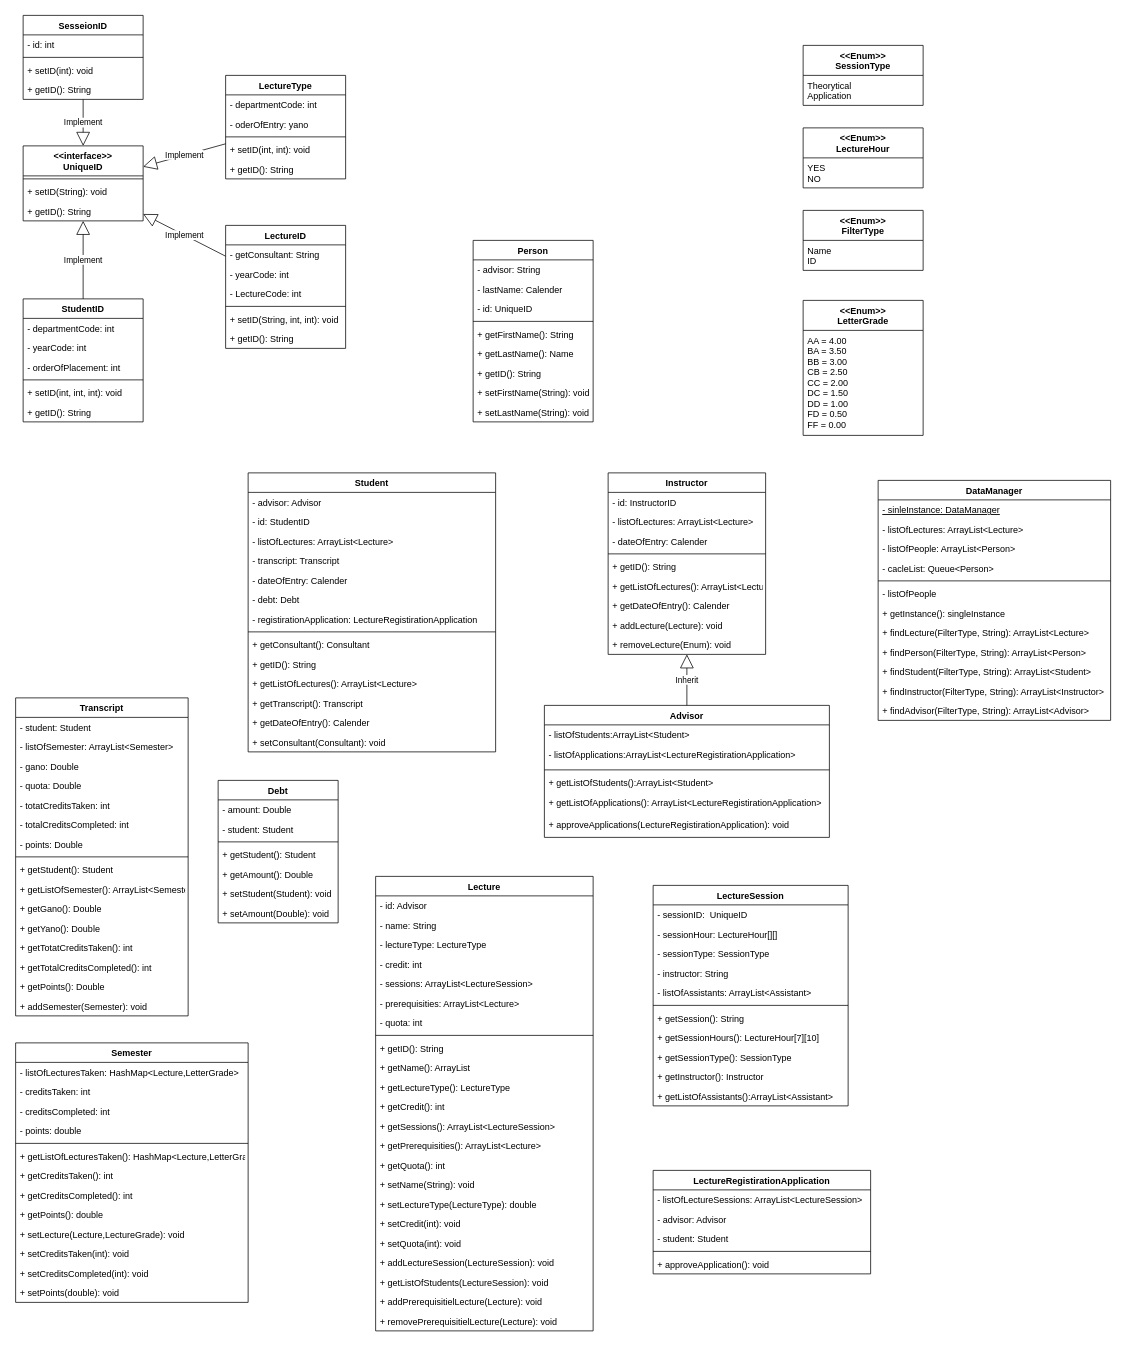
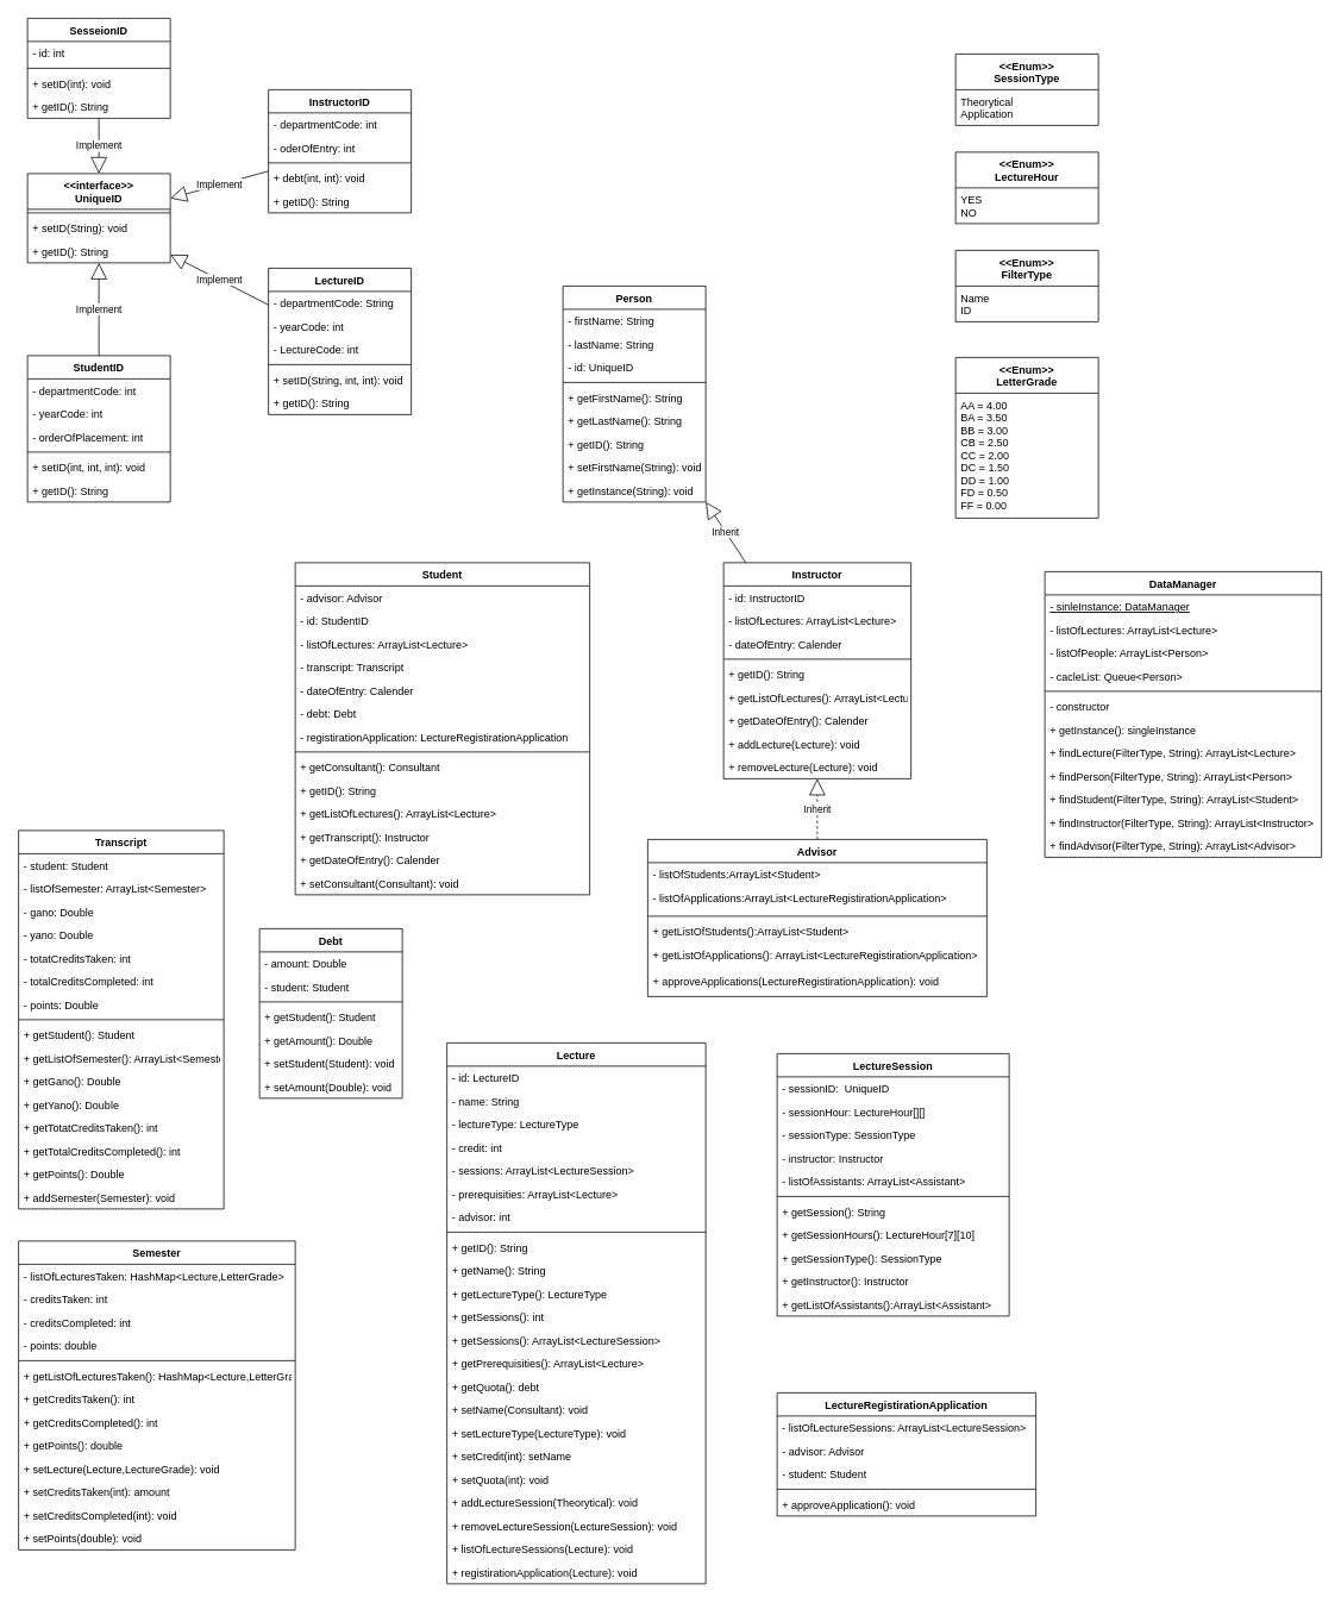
- <mxCell id="117" value="LectureType" style="swimlane;fontStyle=1;align=center;verticalAlign=top;childLayout=stackLayout;horizontal=1;startSize=26;horizontalStack=0;resizeParent=1;resizeParentMax=0;resizeLast=0;collapsible=1;marginBottom=0;" parent="1" vertex="1"><mxGeometry x="300" y="100" width="160" height="138" as="geometry" /></mxCell>
+ <mxCell id="117" value="InstructorID" style="swimlane;fontStyle=1;align=center;verticalAlign=top;childLayout=stackLayout;horizontal=1;startSize=26;horizontalStack=0;resizeParent=1;resizeParentMax=0;resizeLast=0;collapsible=1;marginBottom=0;" parent="1" vertex="1"><mxGeometry x="300" y="100" width="160" height="138" as="geometry" /></mxCell>
- <mxCell id="119" value="- oderOfEntry: yano" style="text;strokeColor=none;fillColor=none;align=left;verticalAlign=top;spacingLeft=4;spacingRight=4;overflow=hidden;rotatable=0;points=[[0,0.5],[1,0.5]];portConstraint=eastwest;" parent="117" vertex="1"><mxGeometry y="52" width="160" height="26" as="geometry" /></mxCell>
+ <mxCell id="119" value="- oderOfEntry: int" style="text;strokeColor=none;fillColor=none;align=left;verticalAlign=top;spacingLeft=4;spacingRight=4;overflow=hidden;rotatable=0;points=[[0,0.5],[1,0.5]];portConstraint=eastwest;" parent="117" vertex="1"><mxGeometry y="52" width="160" height="26" as="geometry" /></mxCell>
- <mxCell id="121" value="+ setID(int, int): void" style="text;strokeColor=none;fillColor=none;align=left;verticalAlign=top;spacingLeft=4;spacingRight=4;overflow=hidden;rotatable=0;points=[[0,0.5],[1,0.5]];portConstraint=eastwest;" parent="117" vertex="1"><mxGeometry y="86" width="160" height="26" as="geometry" /></mxCell>
+ <mxCell id="121" value="+ debt(int, int): void" style="text;strokeColor=none;fillColor=none;align=left;verticalAlign=top;spacingLeft=4;spacingRight=4;overflow=hidden;rotatable=0;points=[[0,0.5],[1,0.5]];portConstraint=eastwest;" parent="117" vertex="1"><mxGeometry y="86" width="160" height="26" as="geometry" /></mxCell>
- <mxCell id="75" value="- getConsultant: String" style="text;strokeColor=none;fillColor=none;align=left;verticalAlign=top;spacingLeft=4;spacingRight=4;overflow=hidden;rotatable=0;points=[[0,0.5],[1,0.5]];portConstraint=eastwest;" parent="74" vertex="1"><mxGeometry y="26" width="160" height="26" as="geometry" /></mxCell>
+ <mxCell id="75" value="- departmentCode: String" style="text;strokeColor=none;fillColor=none;align=left;verticalAlign=top;spacingLeft=4;spacingRight=4;overflow=hidden;rotatable=0;points=[[0,0.5],[1,0.5]];portConstraint=eastwest;" parent="74" vertex="1"><mxGeometry y="26" width="160" height="26" as="geometry" /></mxCell>
- <mxCell id="3" value="- advisor: String" style="text;strokeColor=none;fillColor=none;align=left;verticalAlign=top;spacingLeft=4;spacingRight=4;overflow=hidden;rotatable=0;points=[[0,0.5],[1,0.5]];portConstraint=eastwest;" parent="2" vertex="1"><mxGeometry y="26" width="160" height="26" as="geometry" /></mxCell>
+ <mxCell id="3" value="- firstName: String" style="text;strokeColor=none;fillColor=none;align=left;verticalAlign=top;spacingLeft=4;spacingRight=4;overflow=hidden;rotatable=0;points=[[0,0.5],[1,0.5]];portConstraint=eastwest;" parent="2" vertex="1"><mxGeometry y="26" width="160" height="26" as="geometry" /></mxCell>
- <mxCell id="4" value="- lastName: Calender" style="text;strokeColor=none;fillColor=none;align=left;verticalAlign=top;spacingLeft=4;spacingRight=4;overflow=hidden;rotatable=0;points=[[0,0.5],[1,0.5]];portConstraint=eastwest;" parent="2" vertex="1"><mxGeometry y="52" width="160" height="26" as="geometry" /></mxCell>
+ <mxCell id="4" value="- lastName: String" style="text;strokeColor=none;fillColor=none;align=left;verticalAlign=top;spacingLeft=4;spacingRight=4;overflow=hidden;rotatable=0;points=[[0,0.5],[1,0.5]];portConstraint=eastwest;" parent="2" vertex="1"><mxGeometry y="52" width="160" height="26" as="geometry" /></mxCell>
- <mxCell id="8" value="+ getLastName(): Name" style="text;strokeColor=none;fillColor=none;align=left;verticalAlign=top;spacingLeft=4;spacingRight=4;overflow=hidden;rotatable=0;points=[[0,0.5],[1,0.5]];portConstraint=eastwest;" parent="2" vertex="1"><mxGeometry y="138" width="160" height="26" as="geometry" /></mxCell>
+ <mxCell id="8" value="+ getLastName(): String" style="text;strokeColor=none;fillColor=none;align=left;verticalAlign=top;spacingLeft=4;spacingRight=4;overflow=hidden;rotatable=0;points=[[0,0.5],[1,0.5]];portConstraint=eastwest;" parent="2" vertex="1"><mxGeometry y="138" width="160" height="26" as="geometry" /></mxCell>
- <mxCell id="11" value="+ setLastName(String): void" style="text;strokeColor=none;fillColor=none;align=left;verticalAlign=top;spacingLeft=4;spacingRight=4;overflow=hidden;rotatable=0;points=[[0,0.5],[1,0.5]];portConstraint=eastwest;" parent="2" vertex="1"><mxGeometry y="216" width="160" height="26" as="geometry" /></mxCell>
+ <mxCell id="11" value="+ getInstance(String): void" style="text;strokeColor=none;fillColor=none;align=left;verticalAlign=top;spacingLeft=4;spacingRight=4;overflow=hidden;rotatable=0;points=[[0,0.5],[1,0.5]];portConstraint=eastwest;" parent="2" vertex="1"><mxGeometry y="216" width="160" height="26" as="geometry" /></mxCell>
+ <mxCell id="180" value="Inherit" style="endArrow=block;endSize=16;endFill=0;html=1;rounded=0;" edge="1" parent="1" source="27" target="2"><mxGeometry width="160" relative="1" as="geometry"><mxPoint x="926.37" y="519" as="sourcePoint" /><mxPoint x="926.37" y="441" as="targetPoint" /></mxGeometry></mxCell>
- <mxCell id="168" value="- listOfPeople" style="text;strokeColor=none;fillColor=none;align=left;verticalAlign=top;spacingLeft=4;spacingRight=4;overflow=hidden;rotatable=0;points=[[0,0.5],[1,0.5]];portConstraint=eastwest;" vertex="1" parent="162"><mxGeometry y="138" width="310" height="26" as="geometry" /></mxCell>
+ <mxCell id="168" value="- constructor" style="text;strokeColor=none;fillColor=none;align=left;verticalAlign=top;spacingLeft=4;spacingRight=4;overflow=hidden;rotatable=0;points=[[0,0.5],[1,0.5]];portConstraint=eastwest;" vertex="1" parent="162"><mxGeometry y="138" width="310" height="26" as="geometry" /></mxCell>
- <mxCell id="36" value="+ removeLecture(Enum): void" style="text;strokeColor=none;fillColor=none;align=left;verticalAlign=top;spacingLeft=4;spacingRight=4;overflow=hidden;rotatable=0;points=[[0,0.5],[1,0.5]];portConstraint=eastwest;" parent="27" vertex="1"><mxGeometry y="216" width="210" height="26" as="geometry" /></mxCell>
+ <mxCell id="36" value="+ removeLecture(Lecture): void" style="text;strokeColor=none;fillColor=none;align=left;verticalAlign=top;spacingLeft=4;spacingRight=4;overflow=hidden;rotatable=0;points=[[0,0.5],[1,0.5]];portConstraint=eastwest;" parent="27" vertex="1"><mxGeometry y="216" width="210" height="26" as="geometry" /></mxCell>
- <mxCell id="179" value="Inherit" style="endArrow=block;endSize=16;endFill=0;html=1;rounded=0;" edge="1" parent="1" source="61" target="27"><mxGeometry width="160" relative="1" as="geometry"><mxPoint x="680" y="848" as="sourcePoint" /><mxPoint x="680" y="770" as="targetPoint" /></mxGeometry></mxCell>
+ <mxCell id="179" value="Inherit" style="endArrow=block;endSize=16;endFill=0;html=1;rounded=0;dashed=1;" edge="1" parent="1" source="61" target="27"><mxGeometry width="160" relative="1" as="geometry"><mxPoint x="680" y="848" as="sourcePoint" /><mxPoint x="680" y="770" as="targetPoint" /></mxGeometry></mxCell>
- <mxCell id="24" value="+ getTranscript(): Transcript" style="text;strokeColor=none;fillColor=none;align=left;verticalAlign=top;spacingLeft=4;spacingRight=4;overflow=hidden;rotatable=0;points=[[0,0.5],[1,0.5]];portConstraint=eastwest;" parent="12" vertex="1"><mxGeometry y="294" width="330" height="26" as="geometry" /></mxCell>
+ <mxCell id="24" value="+ getTranscript(): Instructor" style="text;strokeColor=none;fillColor=none;align=left;verticalAlign=top;spacingLeft=4;spacingRight=4;overflow=hidden;rotatable=0;points=[[0,0.5],[1,0.5]];portConstraint=eastwest;" parent="12" vertex="1"><mxGeometry y="294" width="330" height="26" as="geometry" /></mxCell>
- <mxCell id="85" value="- quota: Double" style="text;strokeColor=none;fillColor=none;align=left;verticalAlign=top;spacingLeft=4;spacingRight=4;overflow=hidden;rotatable=0;points=[[0,0.5],[1,0.5]];portConstraint=eastwest;" parent="81" vertex="1"><mxGeometry y="104" width="230" height="26" as="geometry" /></mxCell>
+ <mxCell id="85" value="- yano: Double" style="text;strokeColor=none;fillColor=none;align=left;verticalAlign=top;spacingLeft=4;spacingRight=4;overflow=hidden;rotatable=0;points=[[0,0.5],[1,0.5]];portConstraint=eastwest;" parent="81" vertex="1"><mxGeometry y="104" width="230" height="26" as="geometry" /></mxCell>
- <mxCell id="38" value="- id: Advisor" style="text;strokeColor=none;fillColor=none;align=left;verticalAlign=top;spacingLeft=4;spacingRight=4;overflow=hidden;rotatable=0;points=[[0,0.5],[1,0.5]];portConstraint=eastwest;" parent="37" vertex="1"><mxGeometry y="26" width="290" height="26" as="geometry" /></mxCell>
+ <mxCell id="38" value="- id: LectureID" style="text;strokeColor=none;fillColor=none;align=left;verticalAlign=top;spacingLeft=4;spacingRight=4;overflow=hidden;rotatable=0;points=[[0,0.5],[1,0.5]];portConstraint=eastwest;" parent="37" vertex="1"><mxGeometry y="26" width="290" height="26" as="geometry" /></mxCell>
- <mxCell id="102" value="- instructor: String" style="text;strokeColor=none;fillColor=none;align=left;verticalAlign=top;spacingLeft=4;spacingRight=4;overflow=hidden;rotatable=0;points=[[0,0.5],[1,0.5]];portConstraint=eastwest;" parent="98" vertex="1"><mxGeometry y="104" width="260" height="26" as="geometry" /></mxCell>
+ <mxCell id="102" value="- instructor: Instructor" style="text;strokeColor=none;fillColor=none;align=left;verticalAlign=top;spacingLeft=4;spacingRight=4;overflow=hidden;rotatable=0;points=[[0,0.5],[1,0.5]];portConstraint=eastwest;" parent="98" vertex="1"><mxGeometry y="104" width="260" height="26" as="geometry" /></mxCell>
- <mxCell id="44" value="- quota: int" style="text;strokeColor=none;fillColor=none;align=left;verticalAlign=top;spacingLeft=4;spacingRight=4;overflow=hidden;rotatable=0;points=[[0,0.5],[1,0.5]];portConstraint=eastwest;" parent="37" vertex="1"><mxGeometry y="182" width="290" height="26" as="geometry" /></mxCell>
+ <mxCell id="44" value="- advisor: int" style="text;strokeColor=none;fillColor=none;align=left;verticalAlign=top;spacingLeft=4;spacingRight=4;overflow=hidden;rotatable=0;points=[[0,0.5],[1,0.5]];portConstraint=eastwest;" parent="37" vertex="1"><mxGeometry y="182" width="290" height="26" as="geometry" /></mxCell>
- <mxCell id="47" value="+ getName(): ArrayList" style="text;strokeColor=none;fillColor=none;align=left;verticalAlign=top;spacingLeft=4;spacingRight=4;overflow=hidden;rotatable=0;points=[[0,0.5],[1,0.5]];portConstraint=eastwest;" parent="37" vertex="1"><mxGeometry y="242" width="290" height="26" as="geometry" /></mxCell>
+ <mxCell id="47" value="+ getName(): String" style="text;strokeColor=none;fillColor=none;align=left;verticalAlign=top;spacingLeft=4;spacingRight=4;overflow=hidden;rotatable=0;points=[[0,0.5],[1,0.5]];portConstraint=eastwest;" parent="37" vertex="1"><mxGeometry y="242" width="290" height="26" as="geometry" /></mxCell>
- <mxCell id="49" value="+ getCredit(): int" style="text;strokeColor=none;fillColor=none;align=left;verticalAlign=top;spacingLeft=4;spacingRight=4;overflow=hidden;rotatable=0;points=[[0,0.5],[1,0.5]];portConstraint=eastwest;" parent="37" vertex="1"><mxGeometry y="294" width="290" height="26" as="geometry" /></mxCell>
+ <mxCell id="49" value="+ getSessions(): int" style="text;strokeColor=none;fillColor=none;align=left;verticalAlign=top;spacingLeft=4;spacingRight=4;overflow=hidden;rotatable=0;points=[[0,0.5],[1,0.5]];portConstraint=eastwest;" parent="37" vertex="1"><mxGeometry y="294" width="290" height="26" as="geometry" /></mxCell>
- <mxCell id="52" value="+ getQuota(): int" style="text;strokeColor=none;fillColor=none;align=left;verticalAlign=top;spacingLeft=4;spacingRight=4;overflow=hidden;rotatable=0;points=[[0,0.5],[1,0.5]];portConstraint=eastwest;" parent="37" vertex="1"><mxGeometry y="372" width="290" height="26" as="geometry" /></mxCell>
+ <mxCell id="52" value="+ getQuota(): debt" style="text;strokeColor=none;fillColor=none;align=left;verticalAlign=top;spacingLeft=4;spacingRight=4;overflow=hidden;rotatable=0;points=[[0,0.5],[1,0.5]];portConstraint=eastwest;" parent="37" vertex="1"><mxGeometry y="372" width="290" height="26" as="geometry" /></mxCell>
- <mxCell id="53" value="+ setName(String): void" style="text;strokeColor=none;fillColor=none;align=left;verticalAlign=top;spacingLeft=4;spacingRight=4;overflow=hidden;rotatable=0;points=[[0,0.5],[1,0.5]];portConstraint=eastwest;" parent="37" vertex="1"><mxGeometry y="398" width="290" height="26" as="geometry" /></mxCell>
+ <mxCell id="53" value="+ setName(Consultant): void" style="text;strokeColor=none;fillColor=none;align=left;verticalAlign=top;spacingLeft=4;spacingRight=4;overflow=hidden;rotatable=0;points=[[0,0.5],[1,0.5]];portConstraint=eastwest;" parent="37" vertex="1"><mxGeometry y="398" width="290" height="26" as="geometry" /></mxCell>
- <mxCell id="54" value="+ setLectureType(LectureType): double" style="text;strokeColor=none;fillColor=none;align=left;verticalAlign=top;spacingLeft=4;spacingRight=4;overflow=hidden;rotatable=0;points=[[0,0.5],[1,0.5]];portConstraint=eastwest;" parent="37" vertex="1"><mxGeometry y="424" width="290" height="26" as="geometry" /></mxCell>
+ <mxCell id="54" value="+ setLectureType(LectureType): void" style="text;strokeColor=none;fillColor=none;align=left;verticalAlign=top;spacingLeft=4;spacingRight=4;overflow=hidden;rotatable=0;points=[[0,0.5],[1,0.5]];portConstraint=eastwest;" parent="37" vertex="1"><mxGeometry y="424" width="290" height="26" as="geometry" /></mxCell>
- <mxCell id="55" value="+ setCredit(int): void" style="text;strokeColor=none;fillColor=none;align=left;verticalAlign=top;spacingLeft=4;spacingRight=4;overflow=hidden;rotatable=0;points=[[0,0.5],[1,0.5]];portConstraint=eastwest;" parent="37" vertex="1"><mxGeometry y="450" width="290" height="26" as="geometry" /></mxCell>
+ <mxCell id="55" value="+ setCredit(int): setName" style="text;strokeColor=none;fillColor=none;align=left;verticalAlign=top;spacingLeft=4;spacingRight=4;overflow=hidden;rotatable=0;points=[[0,0.5],[1,0.5]];portConstraint=eastwest;" parent="37" vertex="1"><mxGeometry y="450" width="290" height="26" as="geometry" /></mxCell>
- <mxCell id="139" value="+ setCreditsTaken(int): void" style="text;strokeColor=none;fillColor=none;align=left;verticalAlign=top;spacingLeft=4;spacingRight=4;overflow=hidden;rotatable=0;points=[[0,0.5],[1,0.5]];portConstraint=eastwest;" parent="128" vertex="1"><mxGeometry y="268" width="310" height="26" as="geometry" /></mxCell>
+ <mxCell id="139" value="+ setCreditsTaken(int): amount" style="text;strokeColor=none;fillColor=none;align=left;verticalAlign=top;spacingLeft=4;spacingRight=4;overflow=hidden;rotatable=0;points=[[0,0.5],[1,0.5]];portConstraint=eastwest;" parent="128" vertex="1"><mxGeometry y="268" width="310" height="26" as="geometry" /></mxCell>
- <mxCell id="57" value="+ addLectureSession(LectureSession): void" style="text;strokeColor=none;fillColor=none;align=left;verticalAlign=top;spacingLeft=4;spacingRight=4;overflow=hidden;rotatable=0;points=[[0,0.5],[1,0.5]];portConstraint=eastwest;" parent="37" vertex="1"><mxGeometry y="502" width="290" height="26" as="geometry" /></mxCell>
+ <mxCell id="57" value="+ addLectureSession(Theorytical): void" style="text;strokeColor=none;fillColor=none;align=left;verticalAlign=top;spacingLeft=4;spacingRight=4;overflow=hidden;rotatable=0;points=[[0,0.5],[1,0.5]];portConstraint=eastwest;" parent="37" vertex="1"><mxGeometry y="502" width="290" height="26" as="geometry" /></mxCell>
- <mxCell id="58" value="+ getListOfStudents(LectureSession): void" style="text;strokeColor=none;fillColor=none;align=left;verticalAlign=top;spacingLeft=4;spacingRight=4;overflow=hidden;rotatable=0;points=[[0,0.5],[1,0.5]];portConstraint=eastwest;" parent="37" vertex="1"><mxGeometry y="528" width="290" height="26" as="geometry" /></mxCell>
+ <mxCell id="58" value="+ removeLectureSession(LectureSession): void" style="text;strokeColor=none;fillColor=none;align=left;verticalAlign=top;spacingLeft=4;spacingRight=4;overflow=hidden;rotatable=0;points=[[0,0.5],[1,0.5]];portConstraint=eastwest;" parent="37" vertex="1"><mxGeometry y="528" width="290" height="26" as="geometry" /></mxCell>
- <mxCell id="59" value="+ addPrerequisitielLecture(Lecture): void" style="text;strokeColor=none;fillColor=none;align=left;verticalAlign=top;spacingLeft=4;spacingRight=4;overflow=hidden;rotatable=0;points=[[0,0.5],[1,0.5]];portConstraint=eastwest;" parent="37" vertex="1"><mxGeometry y="554" width="290" height="26" as="geometry" /></mxCell>
+ <mxCell id="59" value="+ listOfLectureSessions(Lecture): void" style="text;strokeColor=none;fillColor=none;align=left;verticalAlign=top;spacingLeft=4;spacingRight=4;overflow=hidden;rotatable=0;points=[[0,0.5],[1,0.5]];portConstraint=eastwest;" parent="37" vertex="1"><mxGeometry y="554" width="290" height="26" as="geometry" /></mxCell>
- <mxCell id="60" value="+ removePrerequisitielLecture(Lecture): void" style="text;strokeColor=none;fillColor=none;align=left;verticalAlign=top;spacingLeft=4;spacingRight=4;overflow=hidden;rotatable=0;points=[[0,0.5],[1,0.5]];portConstraint=eastwest;" parent="37" vertex="1"><mxGeometry y="580" width="290" height="26" as="geometry" /></mxCell>
+ <mxCell id="60" value="+ registirationApplication(Lecture): void" style="text;strokeColor=none;fillColor=none;align=left;verticalAlign=top;spacingLeft=4;spacingRight=4;overflow=hidden;rotatable=0;points=[[0,0.5],[1,0.5]];portConstraint=eastwest;" parent="37" vertex="1"><mxGeometry y="580" width="290" height="26" as="geometry" /></mxCell>
